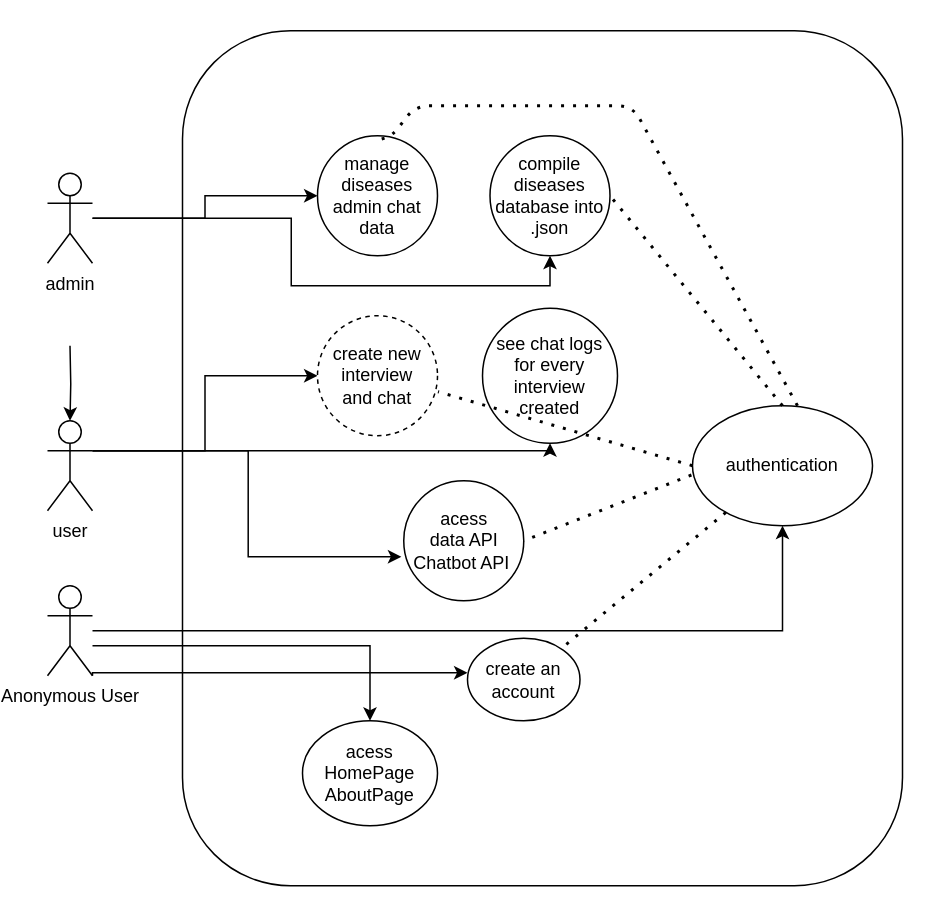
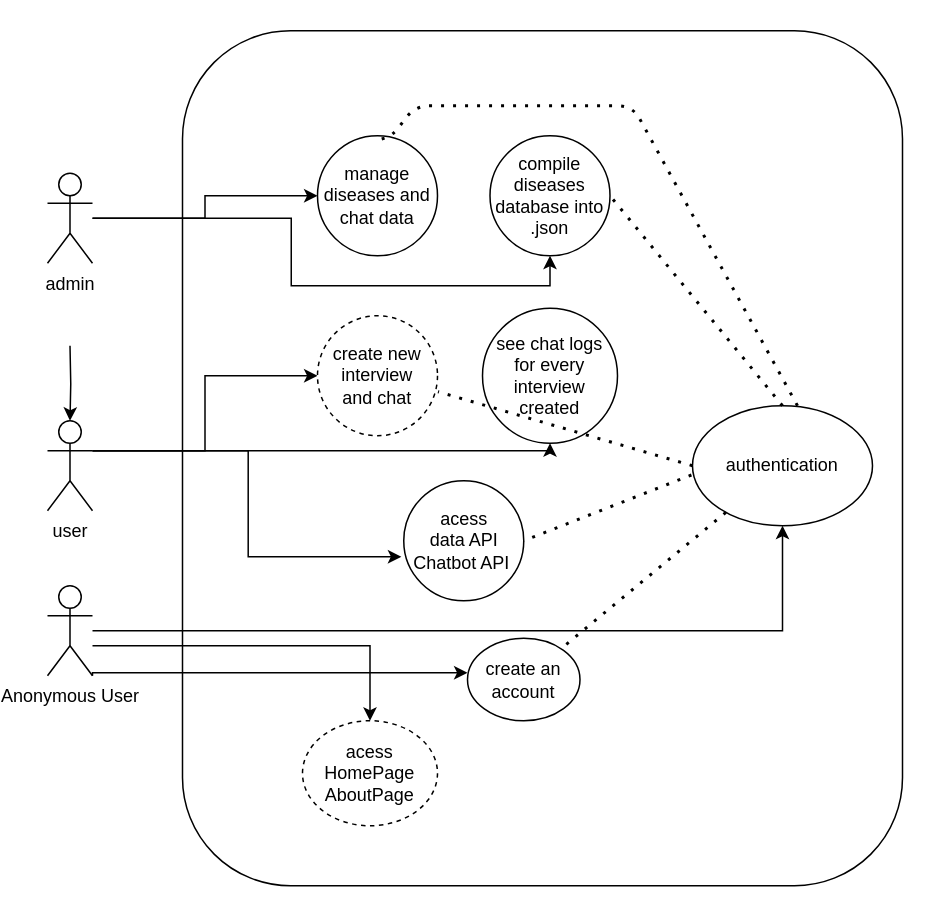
- <mxCell id="18" value="manage diseases admin chat data" style="ellipse;whiteSpace=wrap;html=1;aspect=fixed;" vertex="1" parent="1"><mxGeometry x="200" y="90" width="80" height="80" as="geometry" /></mxCell>
+ <mxCell id="18" value="manage diseases and chat data" style="ellipse;whiteSpace=wrap;html=1;aspect=fixed;" vertex="1" parent="1"><mxGeometry x="200" y="90" width="80" height="80" as="geometry" /></mxCell>
- <mxCell id="15" value="acess&lt;br&gt;HomePage&lt;br&gt;AboutPage" style="ellipse;whiteSpace=wrap;html=1;" vertex="1" parent="1"><mxGeometry x="190" y="480" width="90" height="70" as="geometry" /></mxCell>
+ <mxCell id="15" value="acess&lt;br&gt;HomePage&lt;br&gt;AboutPage" style="ellipse;whiteSpace=wrap;html=1;dashed=1;" vertex="1" parent="1"><mxGeometry x="190" y="480" width="90" height="70" as="geometry" /></mxCell>
